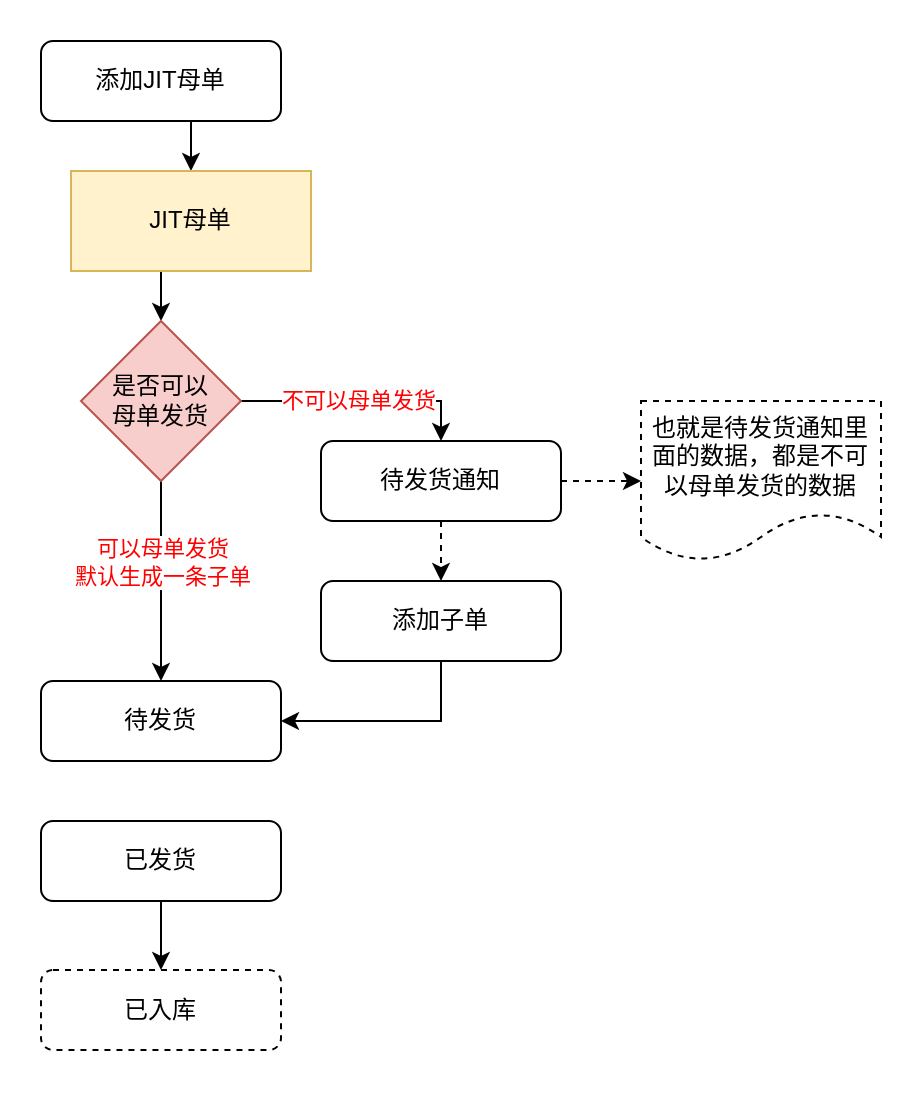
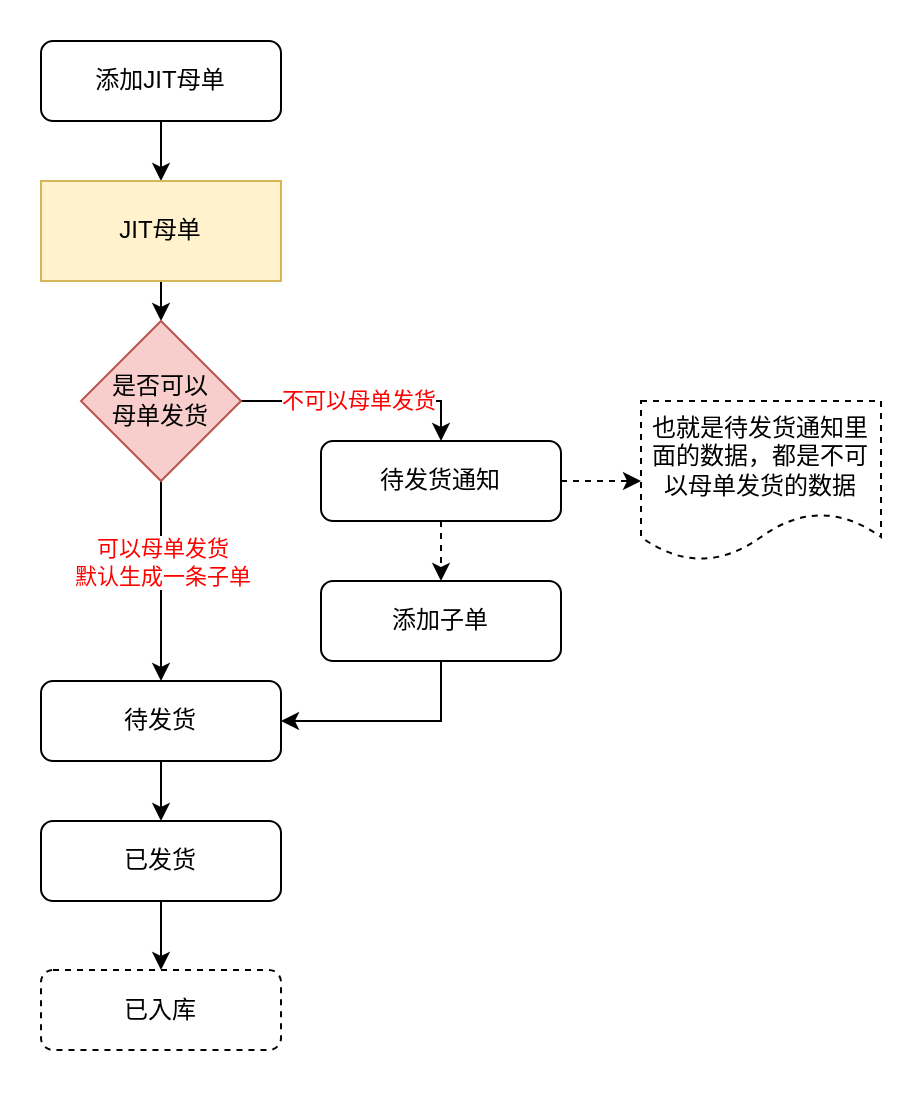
- <mxCell id="5" value="JIT母单" style="rounded=0;whiteSpace=wrap;html=1;fillColor=#fff2cc;strokeColor=#d6b656;" vertex="1" parent="1"><mxGeometry x="35" y="85" width="120" height="50" as="geometry" /></mxCell>
+ <mxCell id="5" value="JIT母单" style="rounded=0;whiteSpace=wrap;html=1;fillColor=#fff2cc;strokeColor=#d6b656;" vertex="1" parent="1"><mxGeometry x="20" y="90" width="120" height="50" as="geometry" /></mxCell>
+ <mxCell id="11" style="edgeStyle=orthogonalEdgeStyle;rounded=0;orthogonalLoop=1;jettySize=auto;html=1;exitX=0.5;exitY=1;exitDx=0;exitDy=0;entryX=0.5;entryY=0;entryDx=0;entryDy=0;" edge="1" parent="1" source="12" target="17"><mxGeometry relative="1" as="geometry" /></mxCell>
